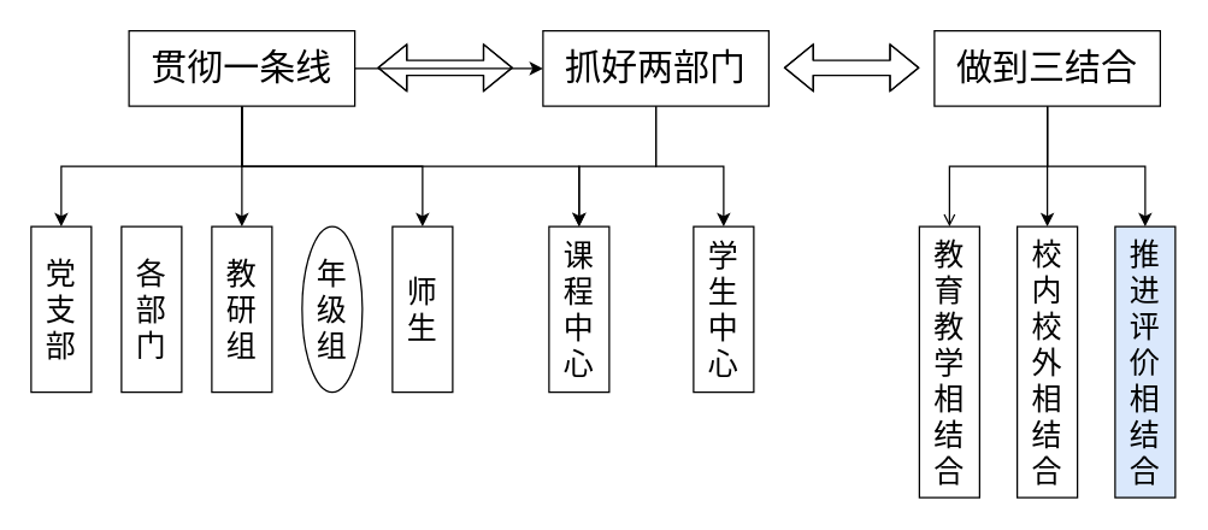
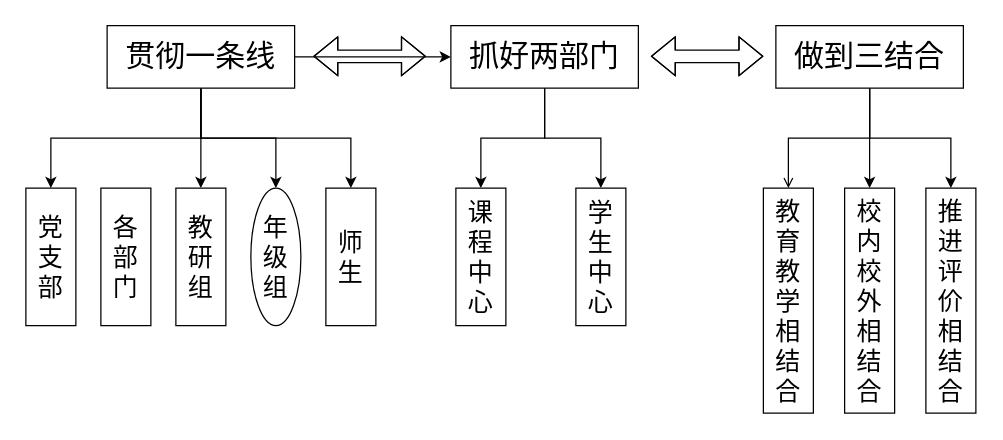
- <mxCell id="4" style="edgeStyle=orthogonalEdgeStyle;rounded=0;orthogonalLoop=1;jettySize=auto;html=1;exitX=0.5;exitY=1;exitDx=0;exitDy=0;" edge="1" parent="1" source="7" target="20"><mxGeometry relative="1" as="geometry" /></mxCell>
+ <mxCell id="4" style="edgeStyle=orthogonalEdgeStyle;rounded=0;orthogonalLoop=1;jettySize=auto;html=1;exitX=0.5;exitY=1;exitDx=0;exitDy=0;entryX=0.5;entryY=0;entryDx=0;entryDy=0;" edge="1" parent="1" source="7" target="18"><mxGeometry relative="1" as="geometry" /></mxCell>
- <mxCell id="24" value="&lt;font style=&quot;font-size: 20px;&quot;&gt;推进评价相结合&lt;/font&gt;" style="rounded=0;whiteSpace=wrap;html=1;fillColor=#dae8fc;" vertex="1" parent="1"><mxGeometry x="740" y="150" width="40" height="180" as="geometry" /></mxCell>
+ <mxCell id="24" value="&lt;font style=&quot;font-size: 20px;&quot;&gt;推进评价相结合&lt;/font&gt;" style="rounded=0;whiteSpace=wrap;html=1;" vertex="1" parent="1"><mxGeometry x="740" y="150" width="40" height="180" as="geometry" /></mxCell>
